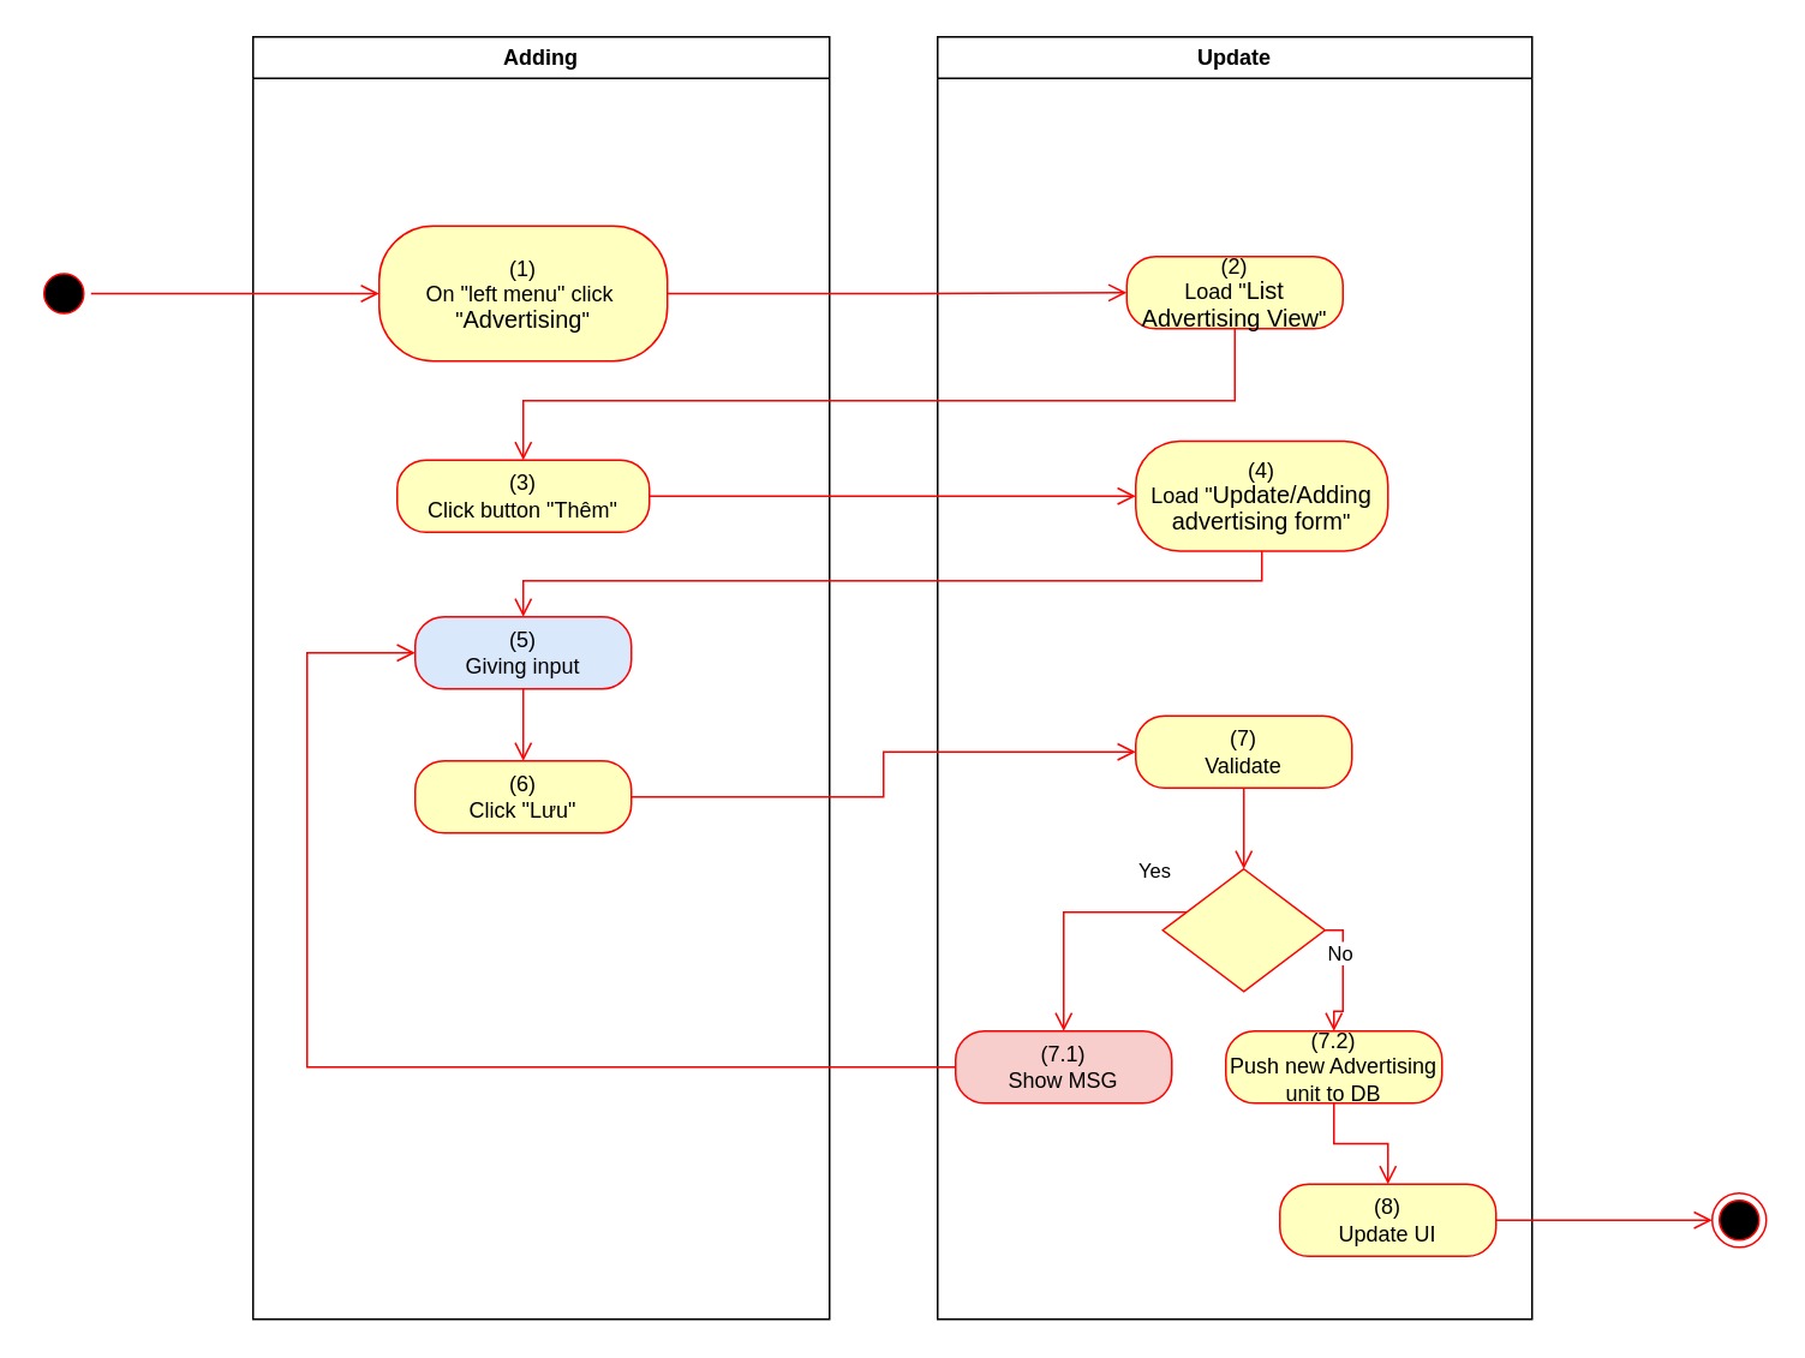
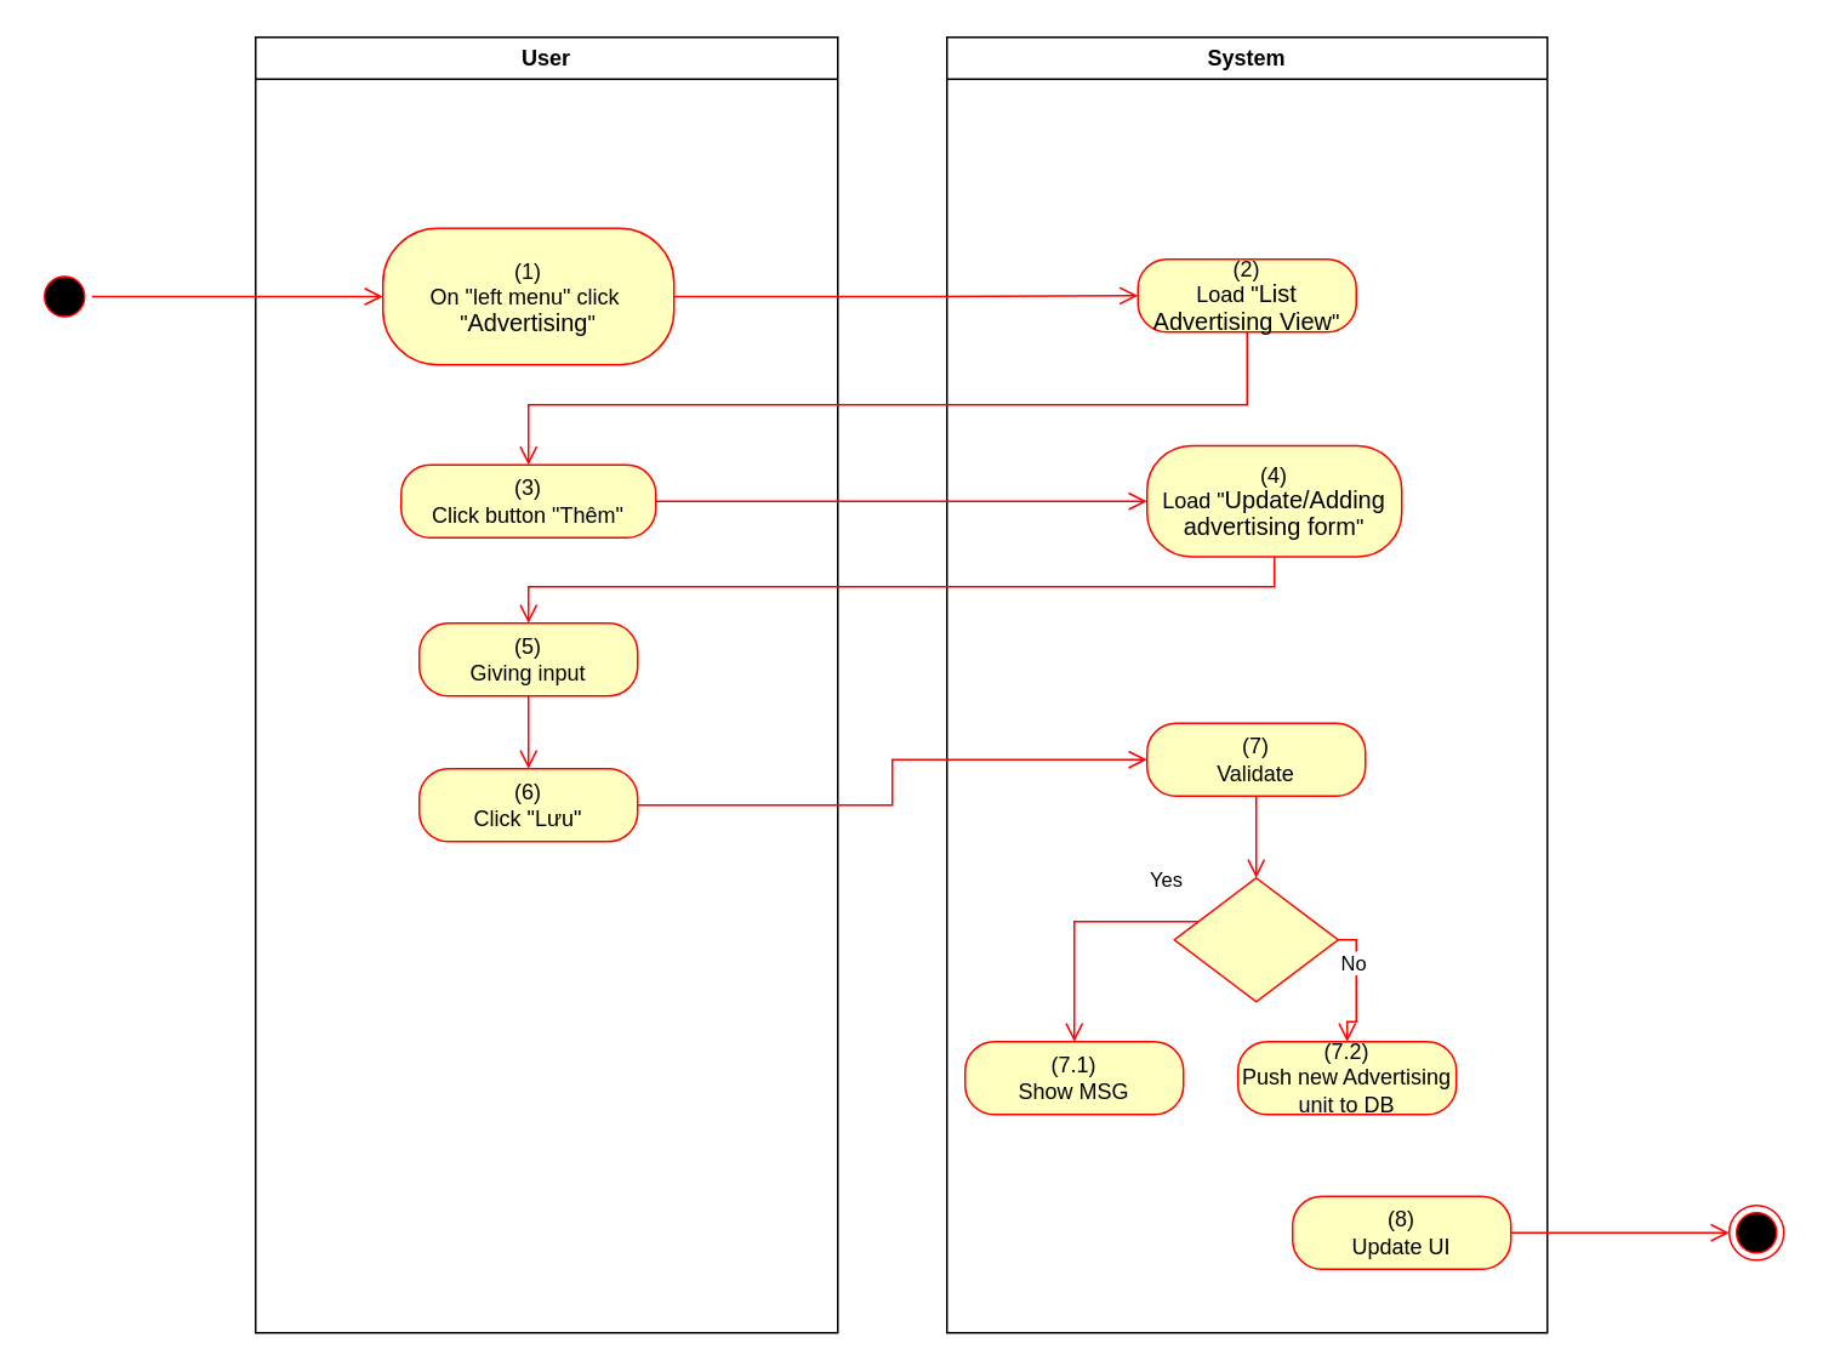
- <mxCell id="2" value="Adding" style="swimlane;whiteSpace=wrap" vertex="1" parent="1"><mxGeometry x="140" y="20" width="320" height="712" as="geometry"><mxRectangle x="120" y="128" width="60" height="23" as="alternateBounds" /></mxGeometry></mxCell>
+ <mxCell id="2" value="User" style="swimlane;whiteSpace=wrap" vertex="1" parent="1"><mxGeometry x="140" y="20" width="320" height="712" as="geometry"><mxRectangle x="120" y="128" width="60" height="23" as="alternateBounds" /></mxGeometry></mxCell>
- <mxCell id="8" value="Update" style="swimlane;whiteSpace=wrap;startSize=23;" vertex="1" parent="1"><mxGeometry x="520" y="20" width="330" height="712" as="geometry" /></mxCell>
+ <mxCell id="8" value="System" style="swimlane;whiteSpace=wrap;startSize=23;" vertex="1" parent="1"><mxGeometry x="520" y="20" width="330" height="712" as="geometry" /></mxCell>
- <mxCell id="6" value="(5)&lt;br&gt;Giving input" style="rounded=1;whiteSpace=wrap;html=1;arcSize=40;fontColor=#000000;fillColor=#dae8fc;strokeColor=#ff0000;" vertex="1" parent="2"><mxGeometry x="90" y="322" width="120" height="40" as="geometry" /></mxCell>
+ <mxCell id="6" value="(5)&lt;br&gt;Giving input" style="rounded=1;whiteSpace=wrap;html=1;arcSize=40;fontColor=#000000;fillColor=#ffffc0;strokeColor=#ff0000;" vertex="1" parent="2"><mxGeometry x="90" y="322" width="120" height="40" as="geometry" /></mxCell>
- <mxCell id="27" value="" style="edgeStyle=orthogonalEdgeStyle;html=1;verticalAlign=bottom;endArrow=open;endSize=8;strokeColor=#ff0000;rounded=0;entryX=0;entryY=0.5;entryDx=0;entryDy=0;" edge="1" parent="1" source="17" target="6"><mxGeometry relative="1" as="geometry"><mxPoint x="590" y="672" as="targetPoint" /><Array as="points"><mxPoint x="170" y="592" /><mxPoint x="170" y="362" /></Array></mxGeometry></mxCell>
- <mxCell id="17" value="(7.1)&lt;br&gt;Show MSG" style="rounded=1;whiteSpace=wrap;html=1;arcSize=40;fontColor=#000000;fillColor=#f8cecc;strokeColor=#ff0000;" vertex="1" parent="8"><mxGeometry x="10" y="552" width="120" height="40" as="geometry" /></mxCell>
+ <mxCell id="17" value="(7.1)&lt;br&gt;Show MSG" style="rounded=1;whiteSpace=wrap;html=1;arcSize=40;fontColor=#000000;fillColor=#ffffc0;strokeColor=#ff0000;" vertex="1" parent="8"><mxGeometry x="10" y="552" width="120" height="40" as="geometry" /></mxCell>
- <mxCell id="16" value="" style="edgeStyle=orthogonalEdgeStyle;html=1;verticalAlign=bottom;endArrow=open;endSize=8;strokeColor=#ff0000;rounded=0;exitX=0.5;exitY=1;exitDx=0;exitDy=0;entryX=0.5;entryY=0;entryDx=0;entryDy=0;" edge="1" parent="8" source="14" target="15"><mxGeometry relative="1" as="geometry"><mxPoint x="170" y="642" as="targetPoint" /></mxGeometry></mxCell>
